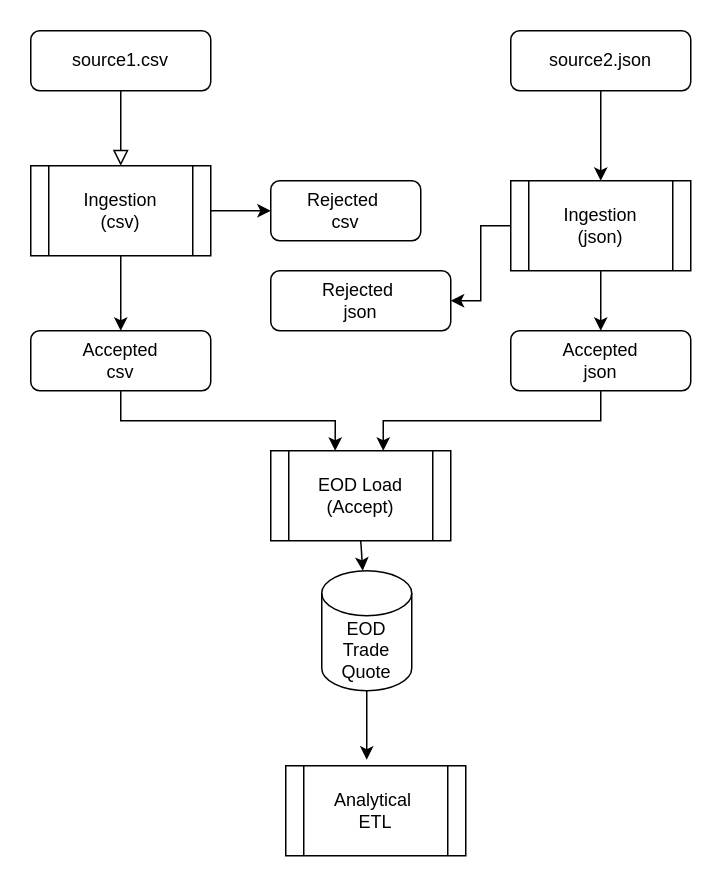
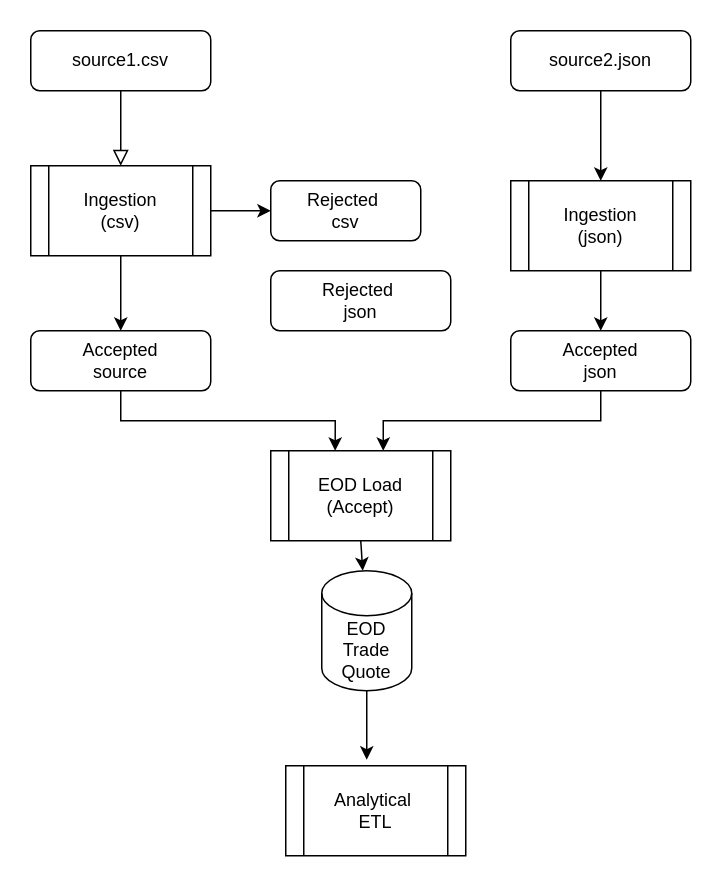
- <mxCell id="18" style="edgeStyle=orthogonalEdgeStyle;rounded=0;orthogonalLoop=1;jettySize=auto;html=1;exitX=0;exitY=0.5;exitDx=0;exitDy=0;entryX=1;entryY=0.5;entryDx=0;entryDy=0;" edge="1" parent="1" source="19" target="22"><mxGeometry relative="1" as="geometry" /></mxCell>
- <mxCell id="9" value="Accepted&lt;br&gt;csv" style="rounded=1;whiteSpace=wrap;html=1;" vertex="1" parent="1"><mxGeometry x="20" y="220" width="120" height="40" as="geometry" /></mxCell>
+ <mxCell id="9" value="Accepted&lt;br&gt;source" style="rounded=1;whiteSpace=wrap;html=1;" vertex="1" parent="1"><mxGeometry x="20" y="220" width="120" height="40" as="geometry" /></mxCell>
